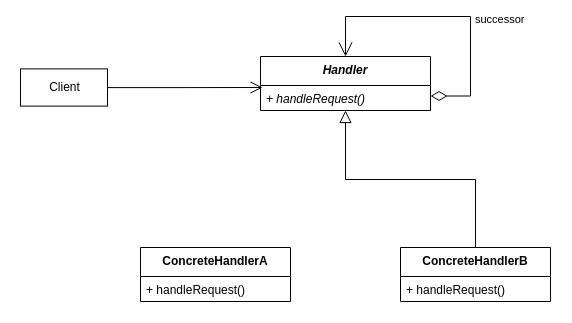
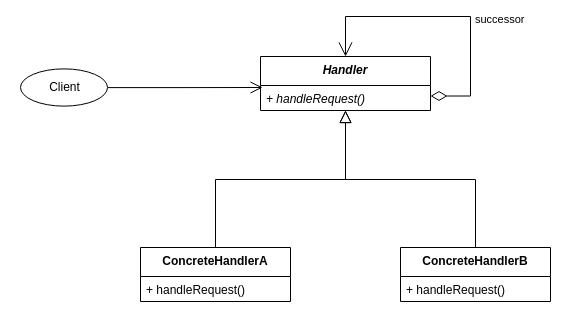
- <mxCell id="6" value="Client" style="html=1;" parent="1" vertex="1"><mxGeometry x="20" y="32.38" width="87" height="37.25" as="geometry" /></mxCell>
+ <mxCell id="6" value="Client" style="ellipse;html=1;" parent="1" vertex="1"><mxGeometry x="20" y="32.38" width="87" height="37.25" as="geometry" /></mxCell>
+ <mxCell id="4" value="" style="endArrow=block;endSize=10;endFill=0;shadow=0;strokeWidth=1;rounded=0;edgeStyle=elbowEdgeStyle;elbow=vertical;labelBackgroundColor=none;fontColor=default;exitX=0.5;exitY=0;exitDx=0;exitDy=0;entryX=0.5;entryY=1;entryDx=0;entryDy=0;" parent="1" source="2" target="8" edge="1"><mxGeometry width="160" relative="1" as="geometry"><mxPoint x="170" y="181" as="sourcePoint" /><mxPoint x="292.5" y="121" as="targetPoint" /></mxGeometry></mxCell>
